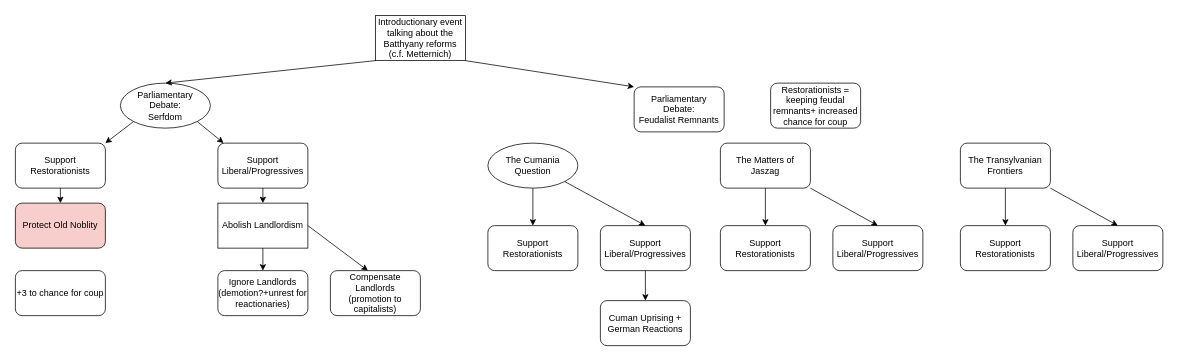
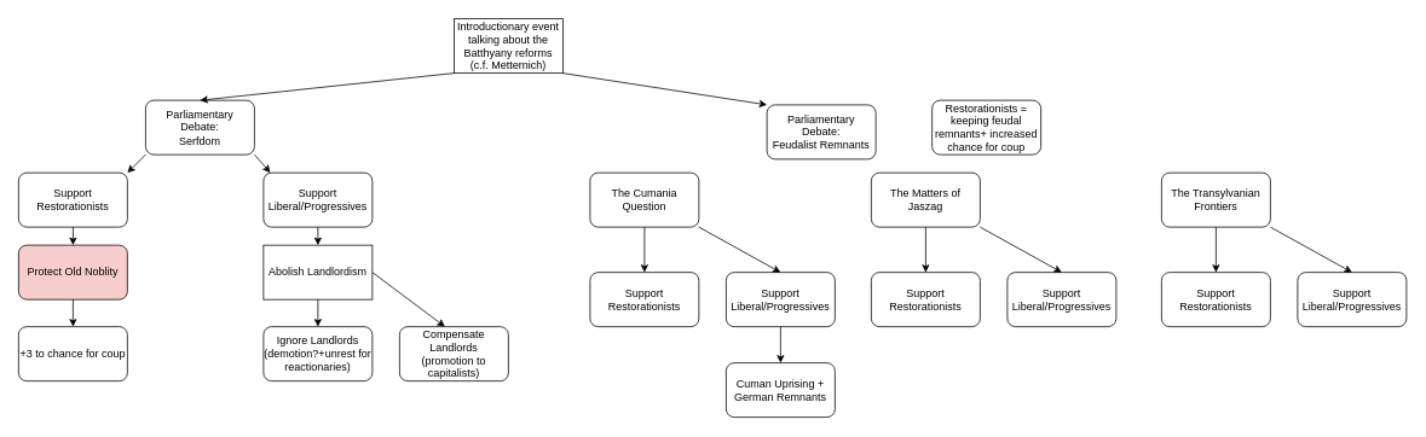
- <mxCell id="3" value="Parliamentary Debate:&lt;br&gt;Serfdom" style="ellipse;whiteSpace=wrap;html=1;" vertex="1" parent="1"><mxGeometry x="160" y="110" width="120" height="60" as="geometry" /></mxCell>
+ <mxCell id="3" value="Parliamentary Debate:&lt;br&gt;Serfdom" style="rounded=1;whiteSpace=wrap;html=1;" vertex="1" parent="1"><mxGeometry x="160" y="110" width="120" height="60" as="geometry" /></mxCell>
- <mxCell id="23" value="The Cumania Question" style="ellipse;whiteSpace=wrap;html=1;" vertex="1" parent="1"><mxGeometry x="650" y="190" width="120" height="60" as="geometry" /></mxCell>
+ <mxCell id="23" value="The Cumania Question" style="rounded=1;whiteSpace=wrap;html=1;" vertex="1" parent="1"><mxGeometry x="650" y="190" width="120" height="60" as="geometry" /></mxCell>
+ <mxCell id="19" value="" style="endArrow=classic;html=1;rounded=0;entryX=0.5;entryY=0;entryDx=0;entryDy=0;exitX=0.5;exitY=1;exitDx=0;exitDy=0;" edge="1" parent="1" source="13" target="18"><mxGeometry width="50" height="50" relative="1" as="geometry"><mxPoint x="190" y="320" as="sourcePoint" /><mxPoint x="240" y="270" as="targetPoint" /></mxGeometry></mxCell>
- <mxCell id="37" value="Cuman Uprising + German Reactions" style="rounded=1;whiteSpace=wrap;html=1;" vertex="1" parent="1"><mxGeometry x="800" y="400" width="120" height="60" as="geometry" /></mxCell>
+ <mxCell id="37" value="Cuman Uprising + German Remnants" style="rounded=1;whiteSpace=wrap;html=1;" vertex="1" parent="1"><mxGeometry x="800" y="400" width="120" height="60" as="geometry" /></mxCell>
